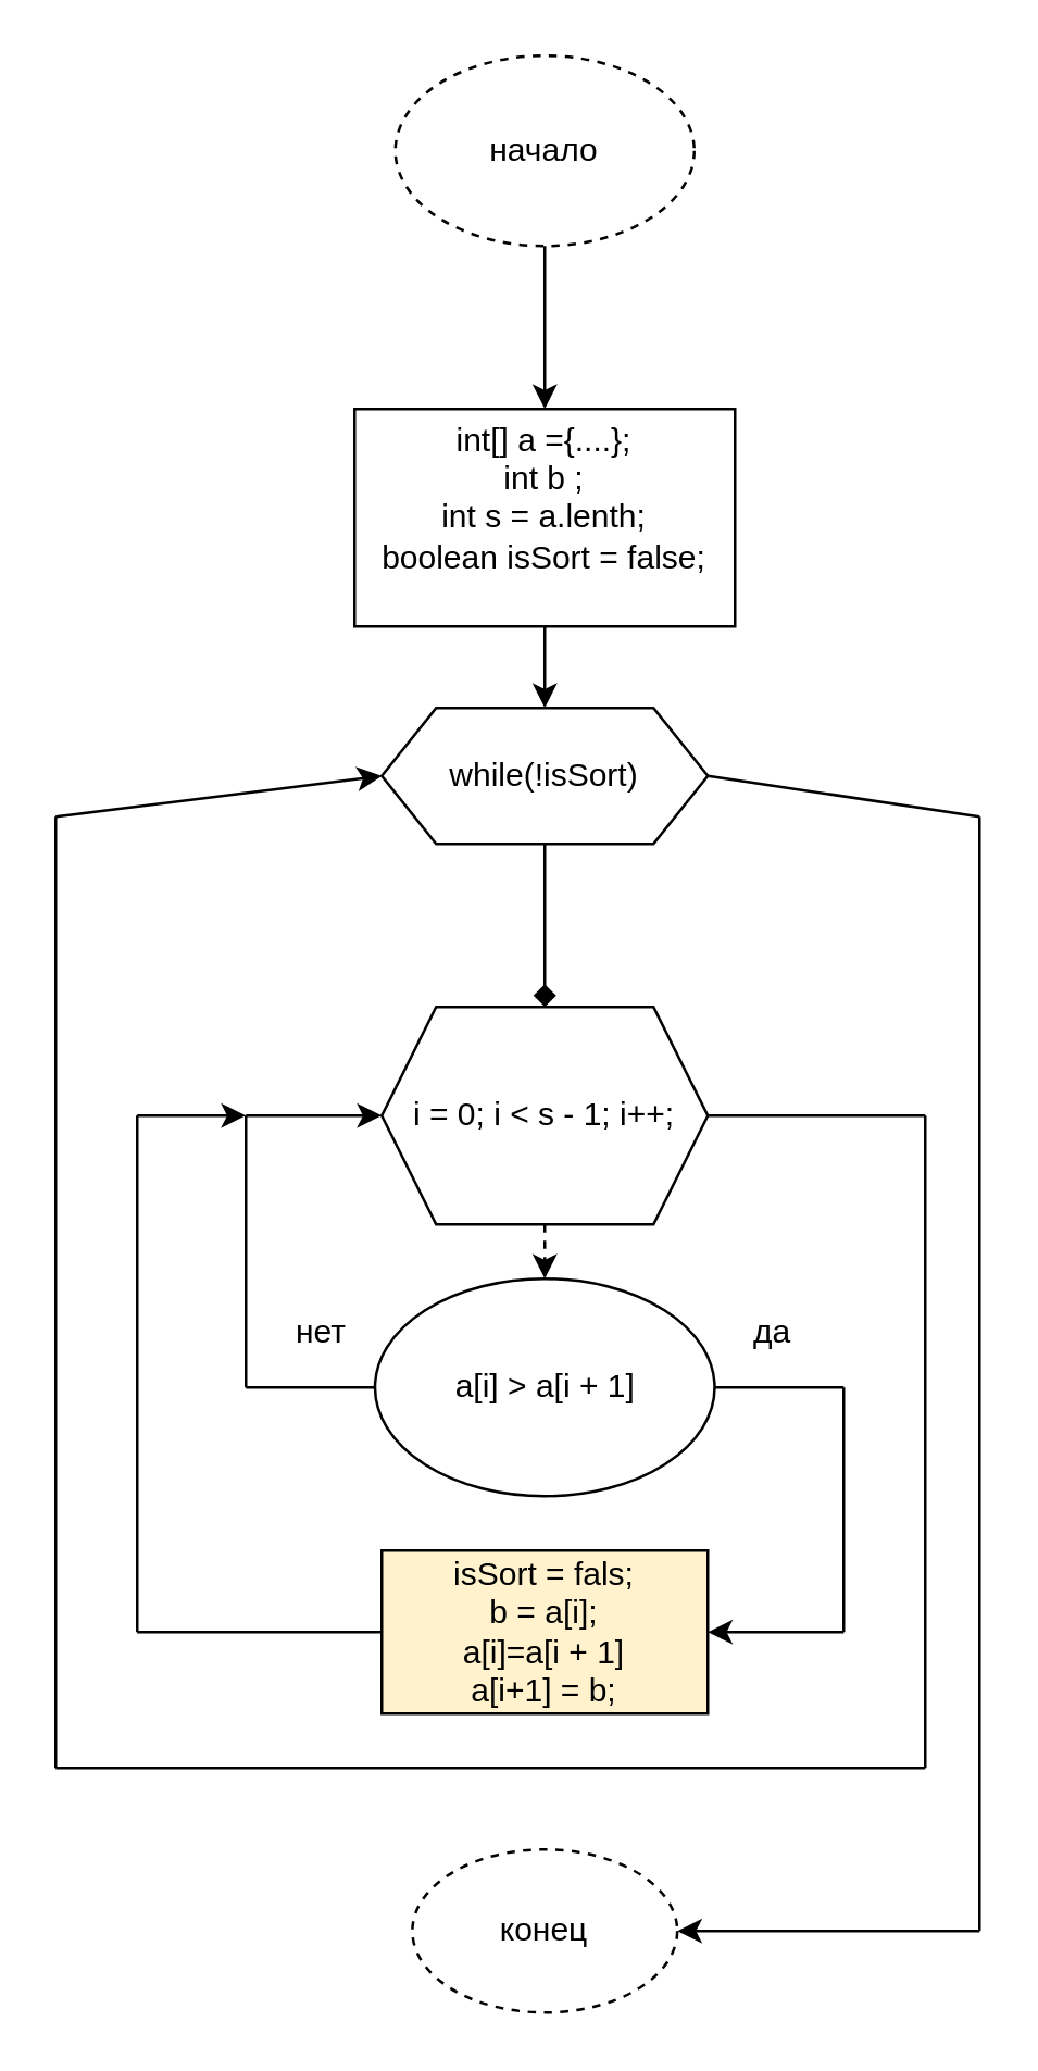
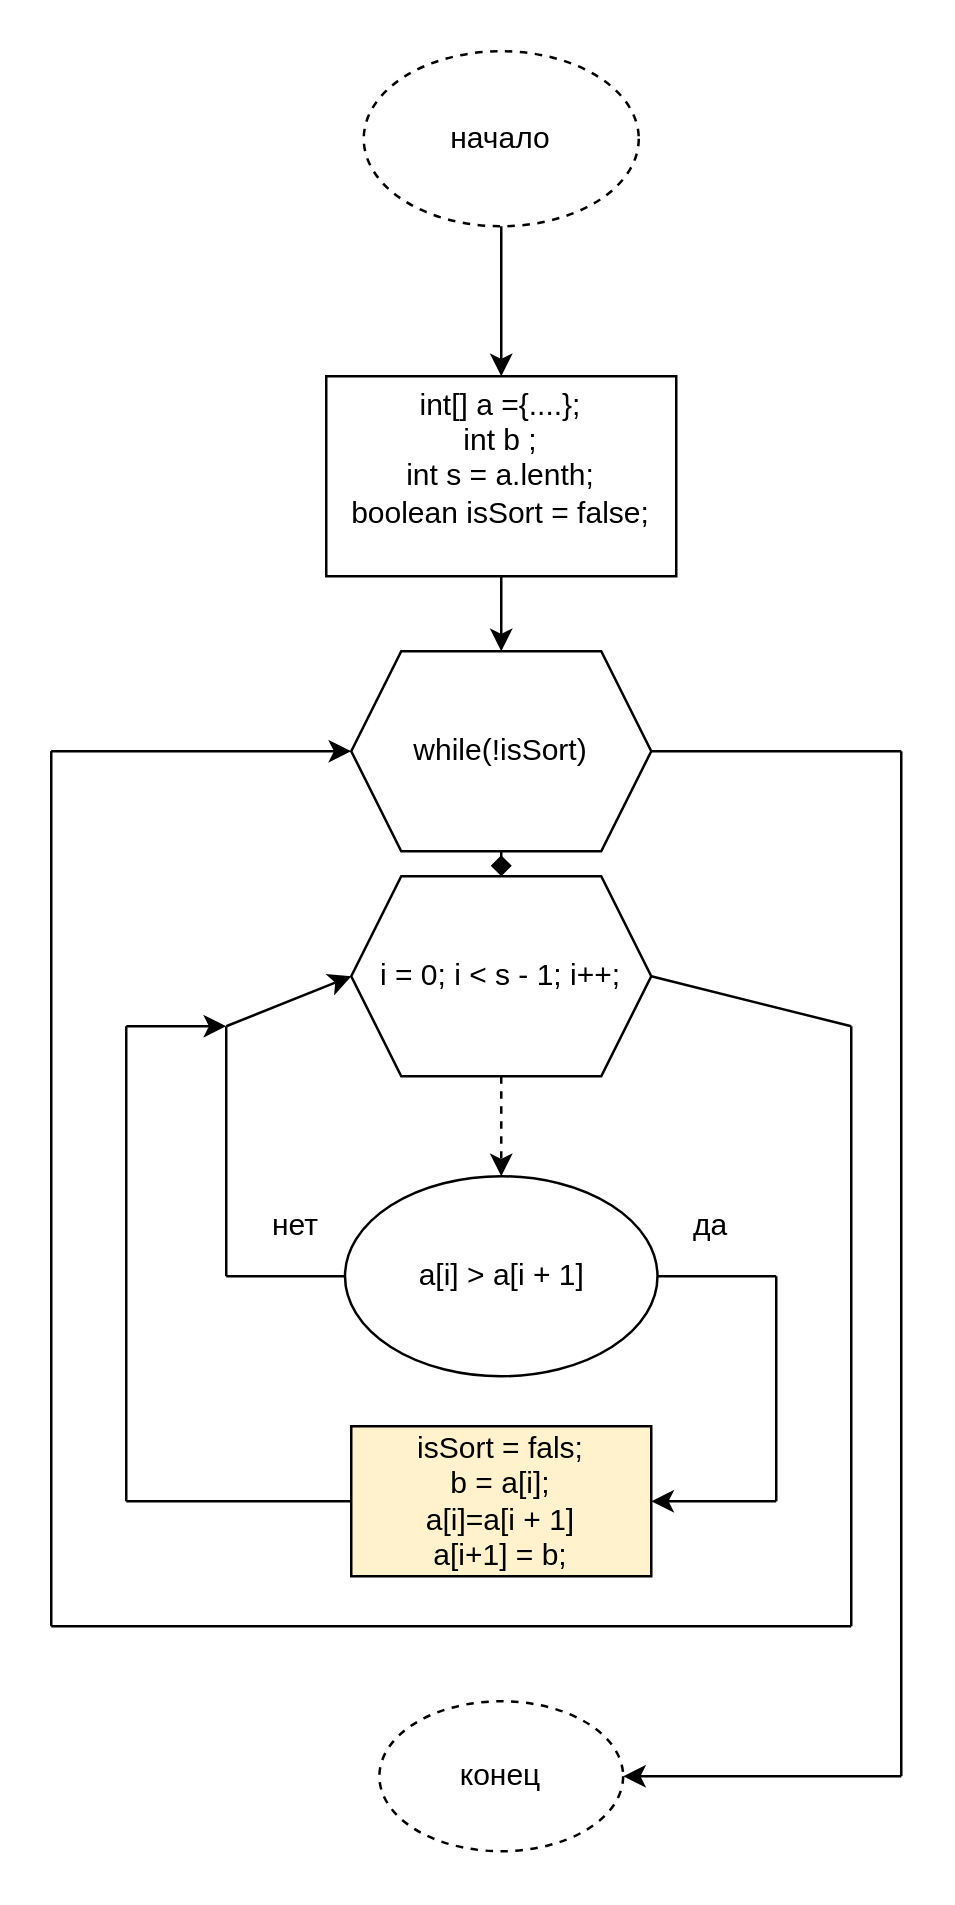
- <mxCell id="4" value="while(!isSort)" style="shape=hexagon;perimeter=hexagonPerimeter2;whiteSpace=wrap;html=1;fixedSize=1;" vertex="1" parent="1"><mxGeometry x="140" y="260" width="120" height="50" as="geometry" /></mxCell>
+ <mxCell id="4" value="while(!isSort)" style="shape=hexagon;perimeter=hexagonPerimeter2;whiteSpace=wrap;html=1;fixedSize=1;" vertex="1" parent="1"><mxGeometry x="140" y="260" width="120" height="80" as="geometry" /></mxCell>
- <mxCell id="5" value="i = 0; i &amp;lt; s - 1; i++;" style="shape=hexagon;perimeter=hexagonPerimeter2;whiteSpace=wrap;html=1;fixedSize=1;" vertex="1" parent="1"><mxGeometry x="140" y="370" width="120" height="80" as="geometry" /></mxCell>
+ <mxCell id="5" value="i = 0; i &amp;lt; s - 1; i++;" style="shape=hexagon;perimeter=hexagonPerimeter2;whiteSpace=wrap;html=1;fixedSize=1;" vertex="1" parent="1"><mxGeometry x="140" y="350" width="120" height="80" as="geometry" /></mxCell>
